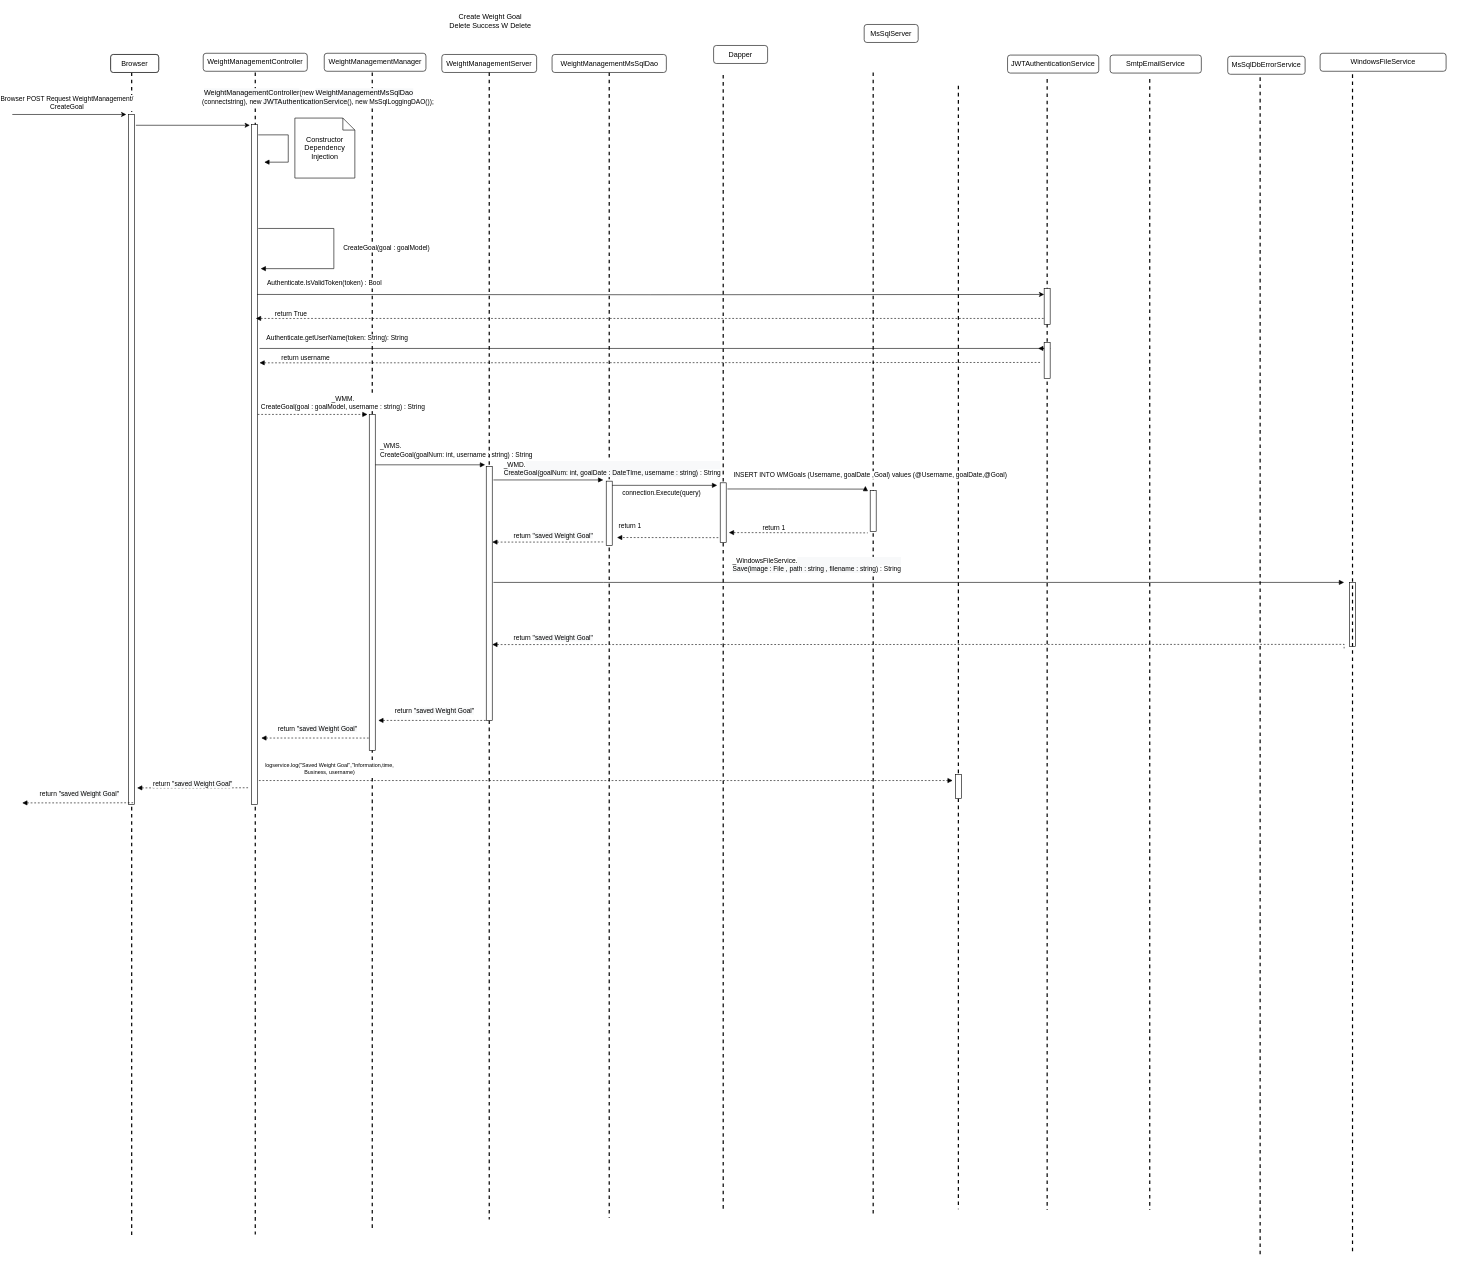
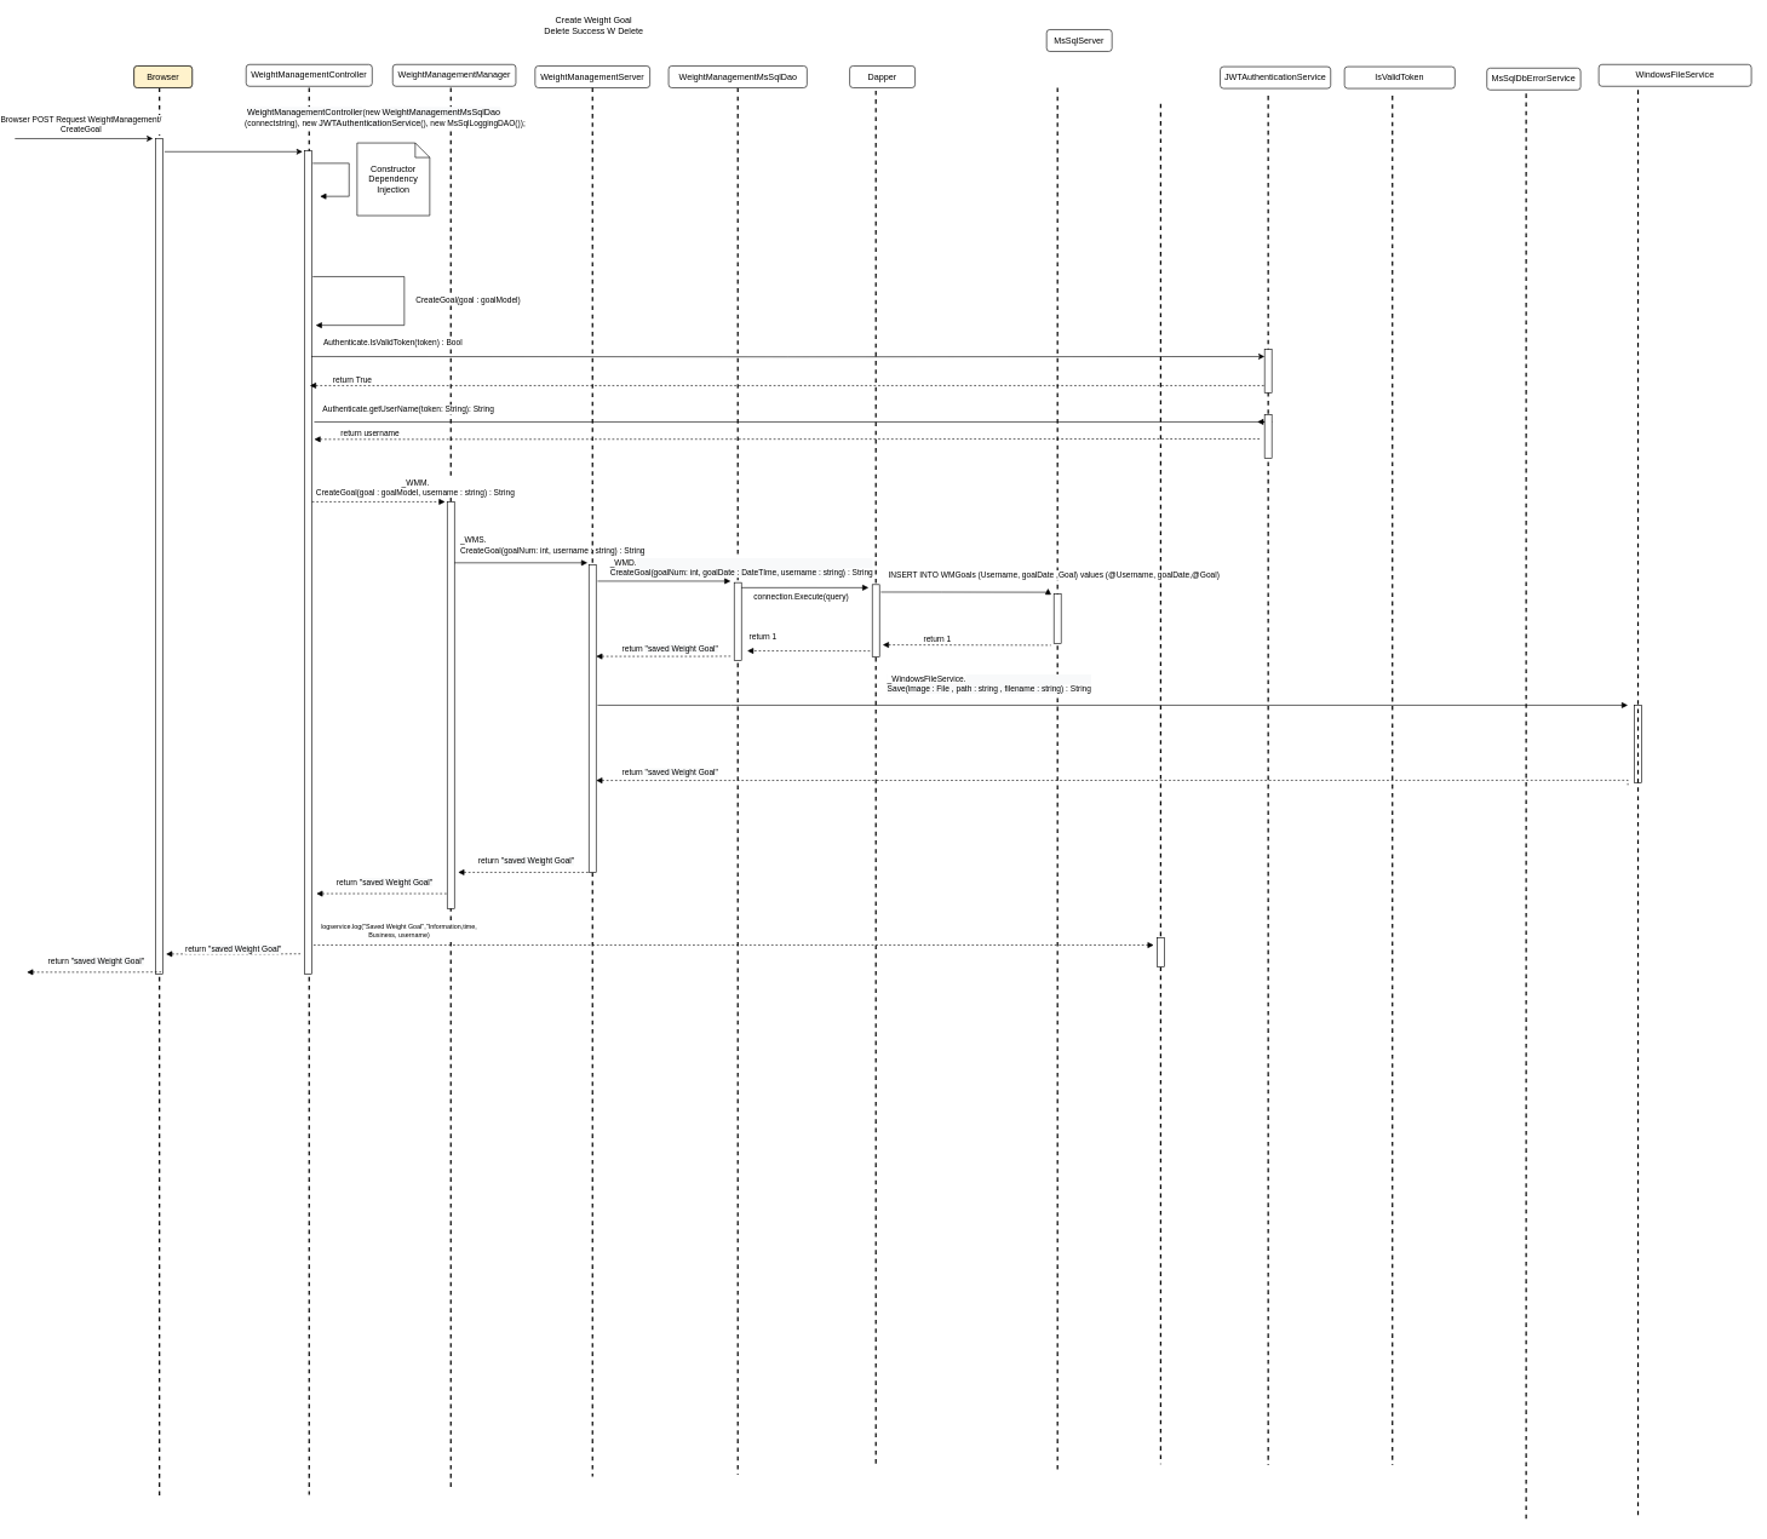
- <mxCell id="18" value="Dapper" style="rounded=1;whiteSpace=wrap;html=1;" parent="1" vertex="1"><mxGeometry x="1189" y="75" width="90" height="30" as="geometry" /></mxCell>
+ <mxCell id="18" value="Dapper" style="rounded=1;whiteSpace=wrap;html=1;" parent="1" vertex="1"><mxGeometry x="1169" y="90" width="90" height="30" as="geometry" /></mxCell>
- <mxCell id="21" value="Browser" style="rounded=1;whiteSpace=wrap;html=1;" parent="1" vertex="1"><mxGeometry x="184" y="90" width="80" height="30" as="geometry" /></mxCell>
+ <mxCell id="21" value="Browser" style="rounded=1;whiteSpace=wrap;html=1;fillColor=#fff2cc;" parent="1" vertex="1"><mxGeometry x="184" y="90" width="80" height="30" as="geometry" /></mxCell>
- <mxCell id="40" value="SmtpEmailService" style="rounded=1;whiteSpace=wrap;html=1;" parent="1" vertex="1"><mxGeometry x="1850" y="91" width="152" height="30" as="geometry" /></mxCell>
+ <mxCell id="40" value="IsValidToken" style="rounded=1;whiteSpace=wrap;html=1;" parent="1" vertex="1"><mxGeometry x="1850" y="91" width="152" height="30" as="geometry" /></mxCell>
